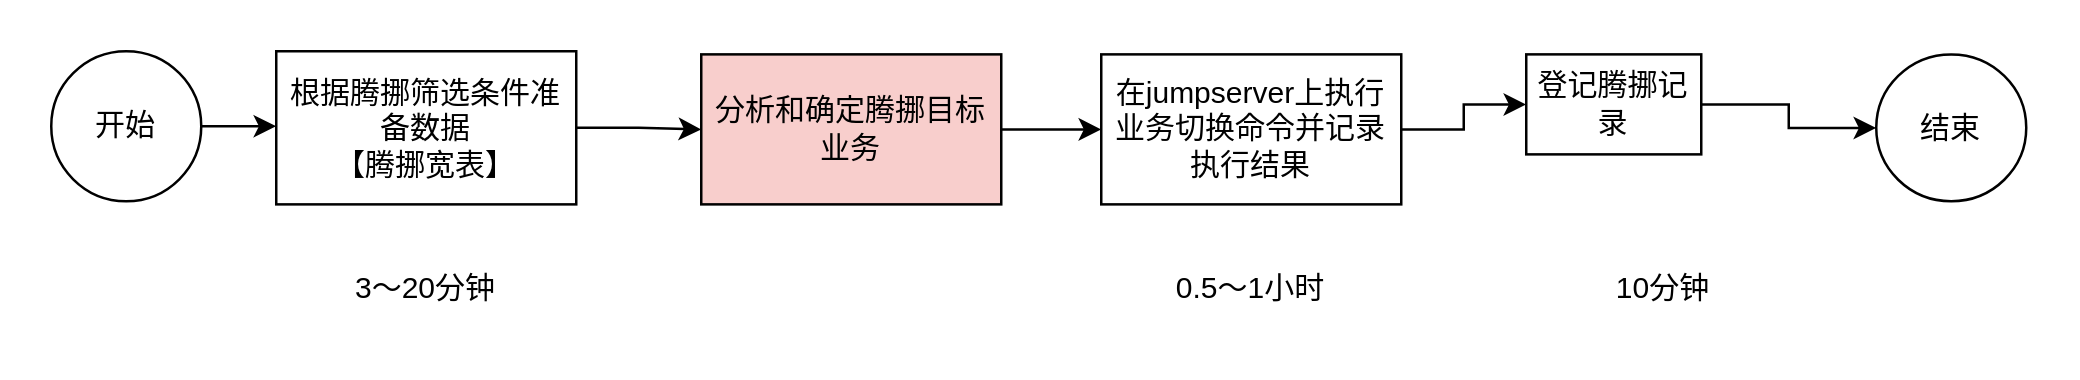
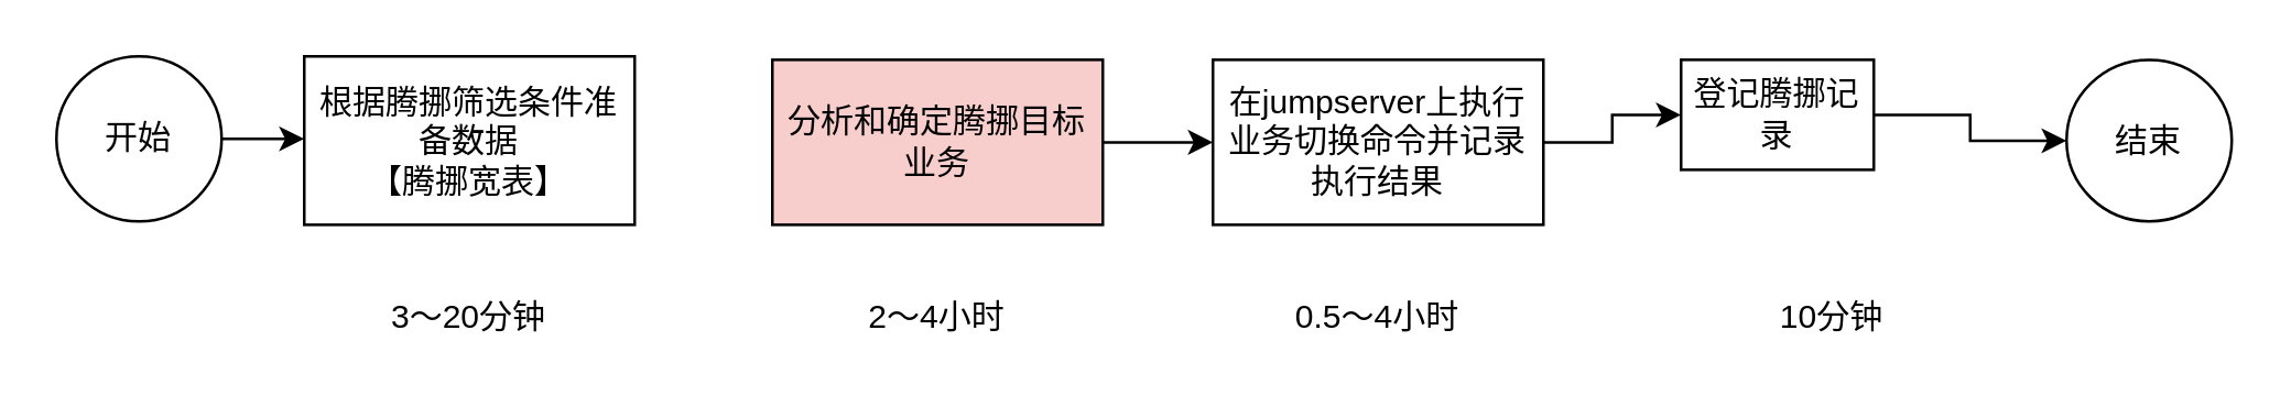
- <mxCell id="2" value="" style="edgeStyle=orthogonalEdgeStyle;rounded=0;orthogonalLoop=1;jettySize=auto;html=1;exitX=1;exitY=0.5;exitDx=0;exitDy=0;" parent="1" source="16" target="4" edge="1"><mxGeometry relative="1" as="geometry"><mxPoint x="200" y="50" as="sourcePoint" /></mxGeometry></mxCell>
+ <mxCell id="11" value="2～4小时" style="text;strokeColor=none;align=center;fillColor=none;html=1;verticalAlign=middle;whiteSpace=wrap;rounded=0;" parent="1" vertex="1"><mxGeometry x="310" y="100" width="60" height="30" as="geometry" /></mxCell>
- <mxCell id="12" value="0.5～1小时" style="text;strokeColor=none;align=center;fillColor=none;html=1;verticalAlign=middle;whiteSpace=wrap;rounded=0;" parent="1" vertex="1"><mxGeometry x="460" y="100" width="80" height="30" as="geometry" /></mxCell>
+ <mxCell id="12" value="0.5～4小时" style="text;strokeColor=none;align=center;fillColor=none;html=1;verticalAlign=middle;whiteSpace=wrap;rounded=0;" parent="1" vertex="1"><mxGeometry x="460" y="100" width="80" height="30" as="geometry" /></mxCell>
